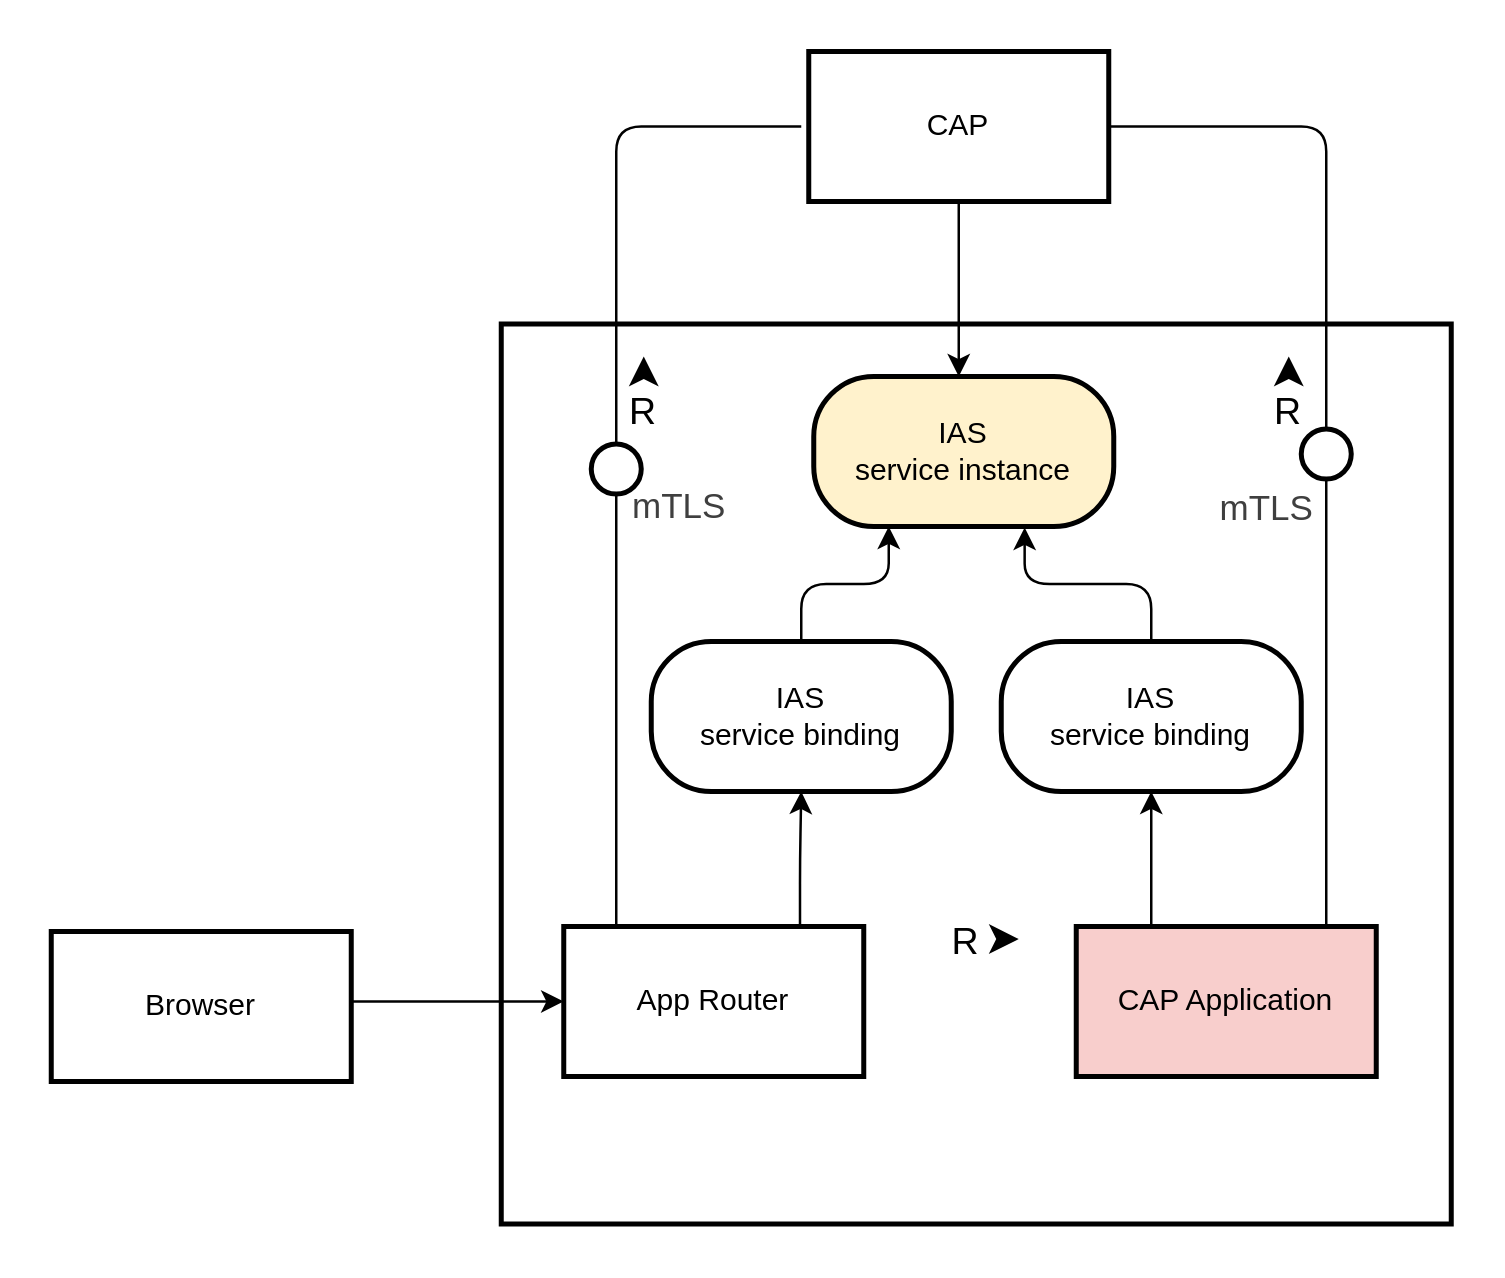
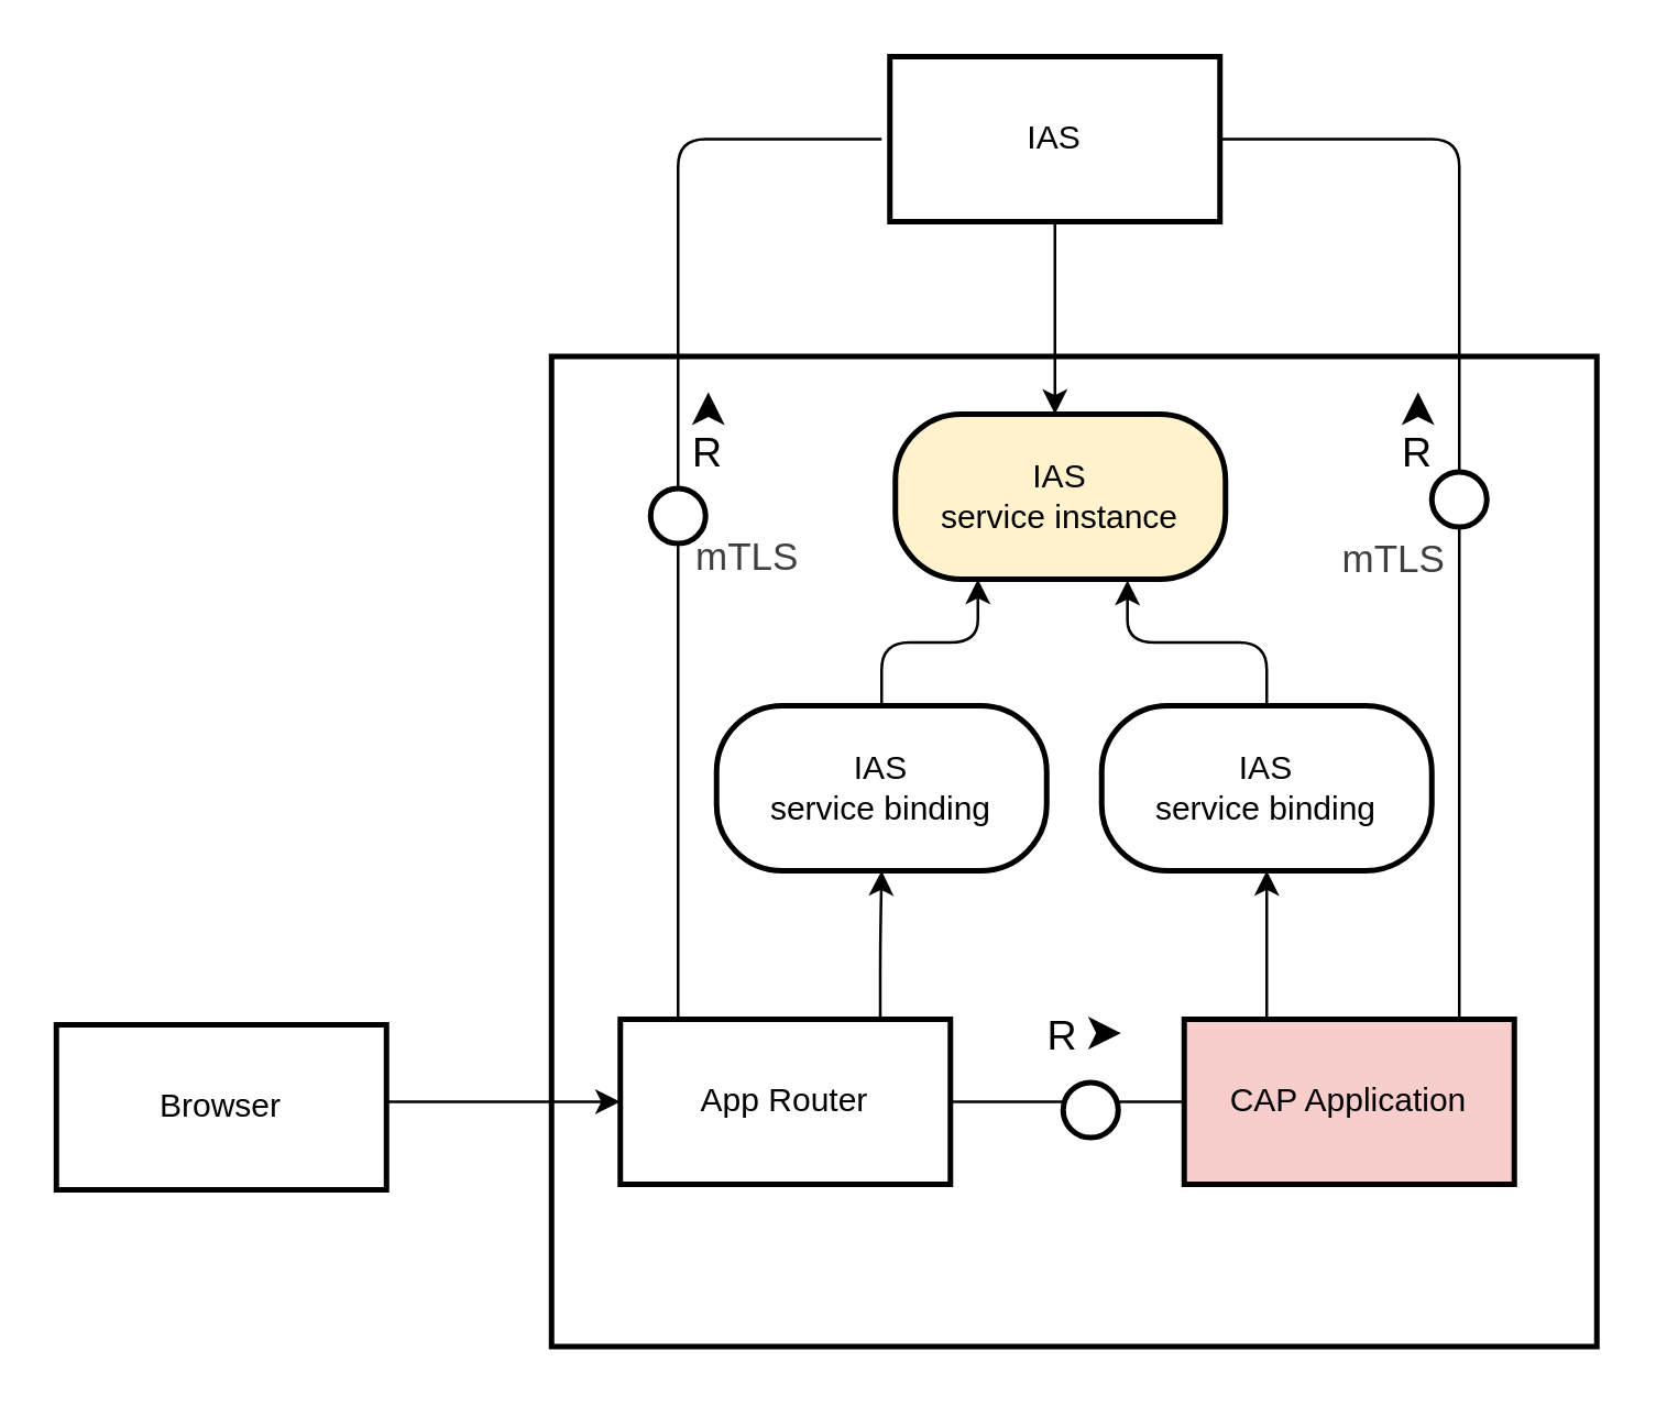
- <mxCell id="3" value="CAP" style="rounded=0;whiteSpace=wrap;html=1;strokeWidth=2;" parent="1" vertex="1"><mxGeometry x="323" y="20" width="120" height="60" as="geometry" /></mxCell>
+ <mxCell id="3" value="IAS" style="rounded=0;whiteSpace=wrap;html=1;strokeWidth=2;" parent="1" vertex="1"><mxGeometry x="323" y="20" width="120" height="60" as="geometry" /></mxCell>
+ <mxCell id="8" value="" style="edgeStyle=elbowEdgeStyle;elbow=horizontal;rounded=1;startArrow=none;endArrow=none;html=1;endFill=0;align=center;labelBackgroundColor=none;exitX=1;exitY=0.5;exitDx=0;exitDy=0;entryX=0;entryY=0.5;entryDx=0;entryDy=0;" parent="1" target="4" edge="1" source="6"><mxGeometry relative="1" as="geometry"><mxPoint x="680" y="205" as="sourcePoint" /><mxPoint x="400" y="400" as="targetPoint" /><mxPoint x="10" as="offset" /></mxGeometry></mxCell>
+ <mxCell id="9" value="" style="ellipse;whiteSpace=wrap;html=1;aspect=fixed;strokeWidth=2;rotatable=0;connectable=0;deletable=0;" parent="8" vertex="1"><mxGeometry width="20" height="20" relative="1" as="geometry"><mxPoint x="-2" y="-7" as="offset" /></mxGeometry></mxCell>
